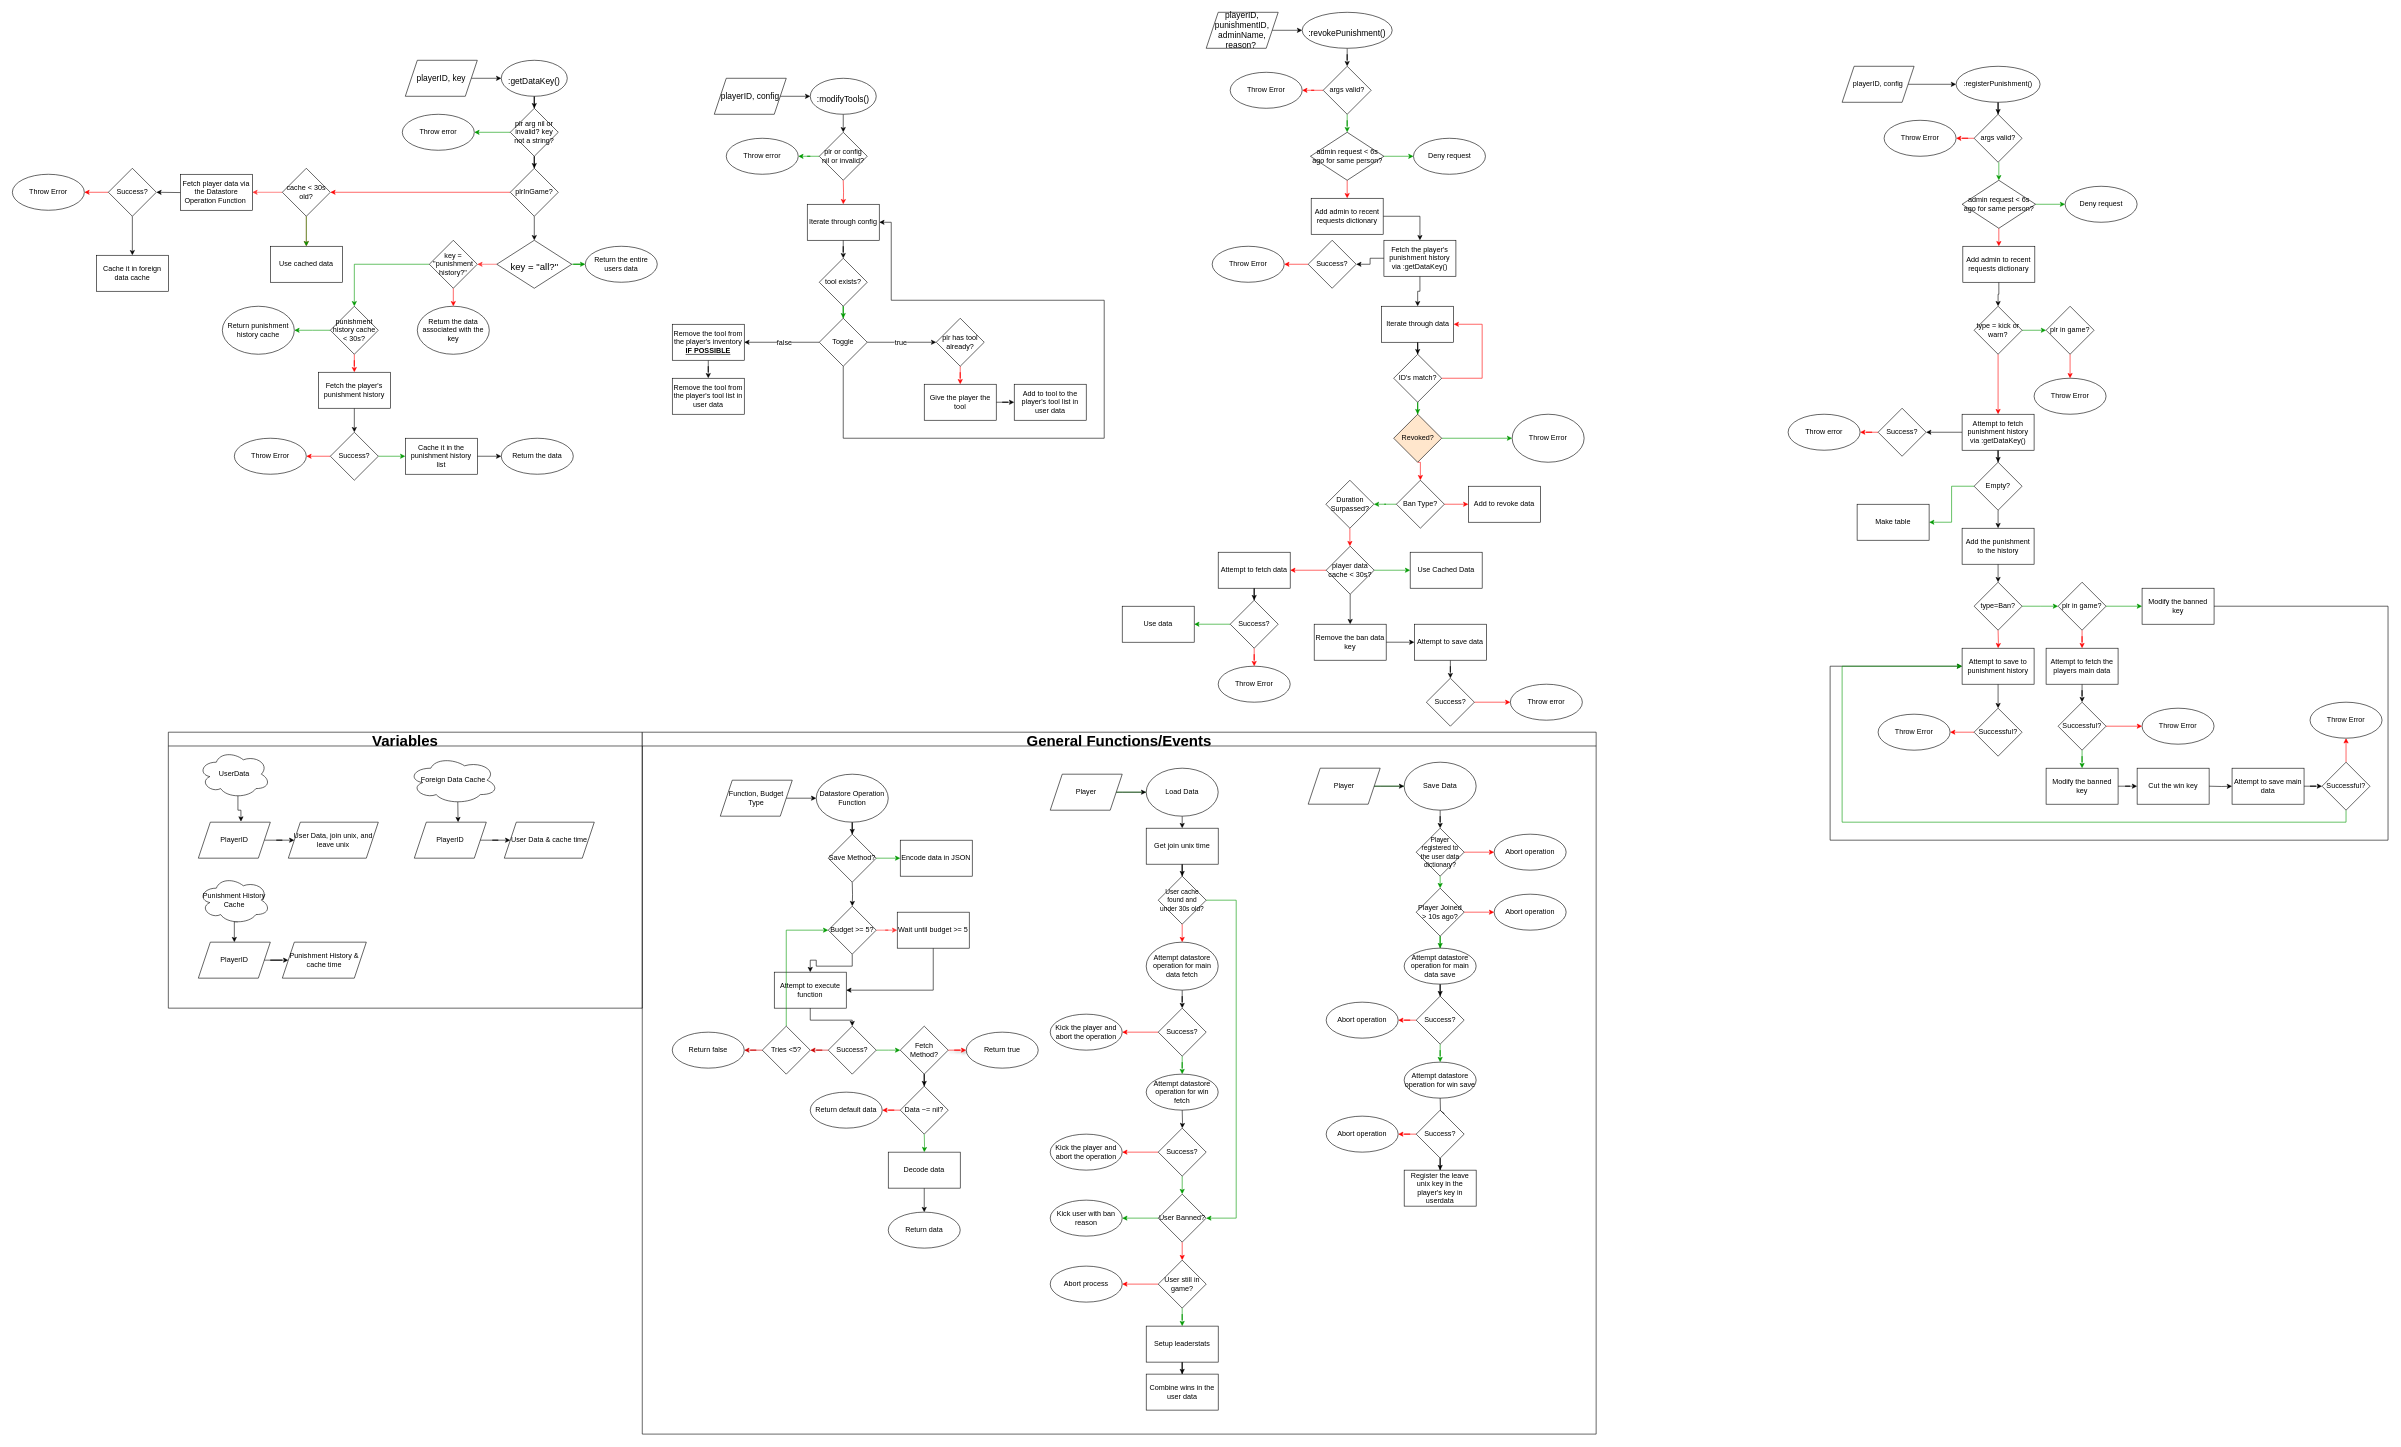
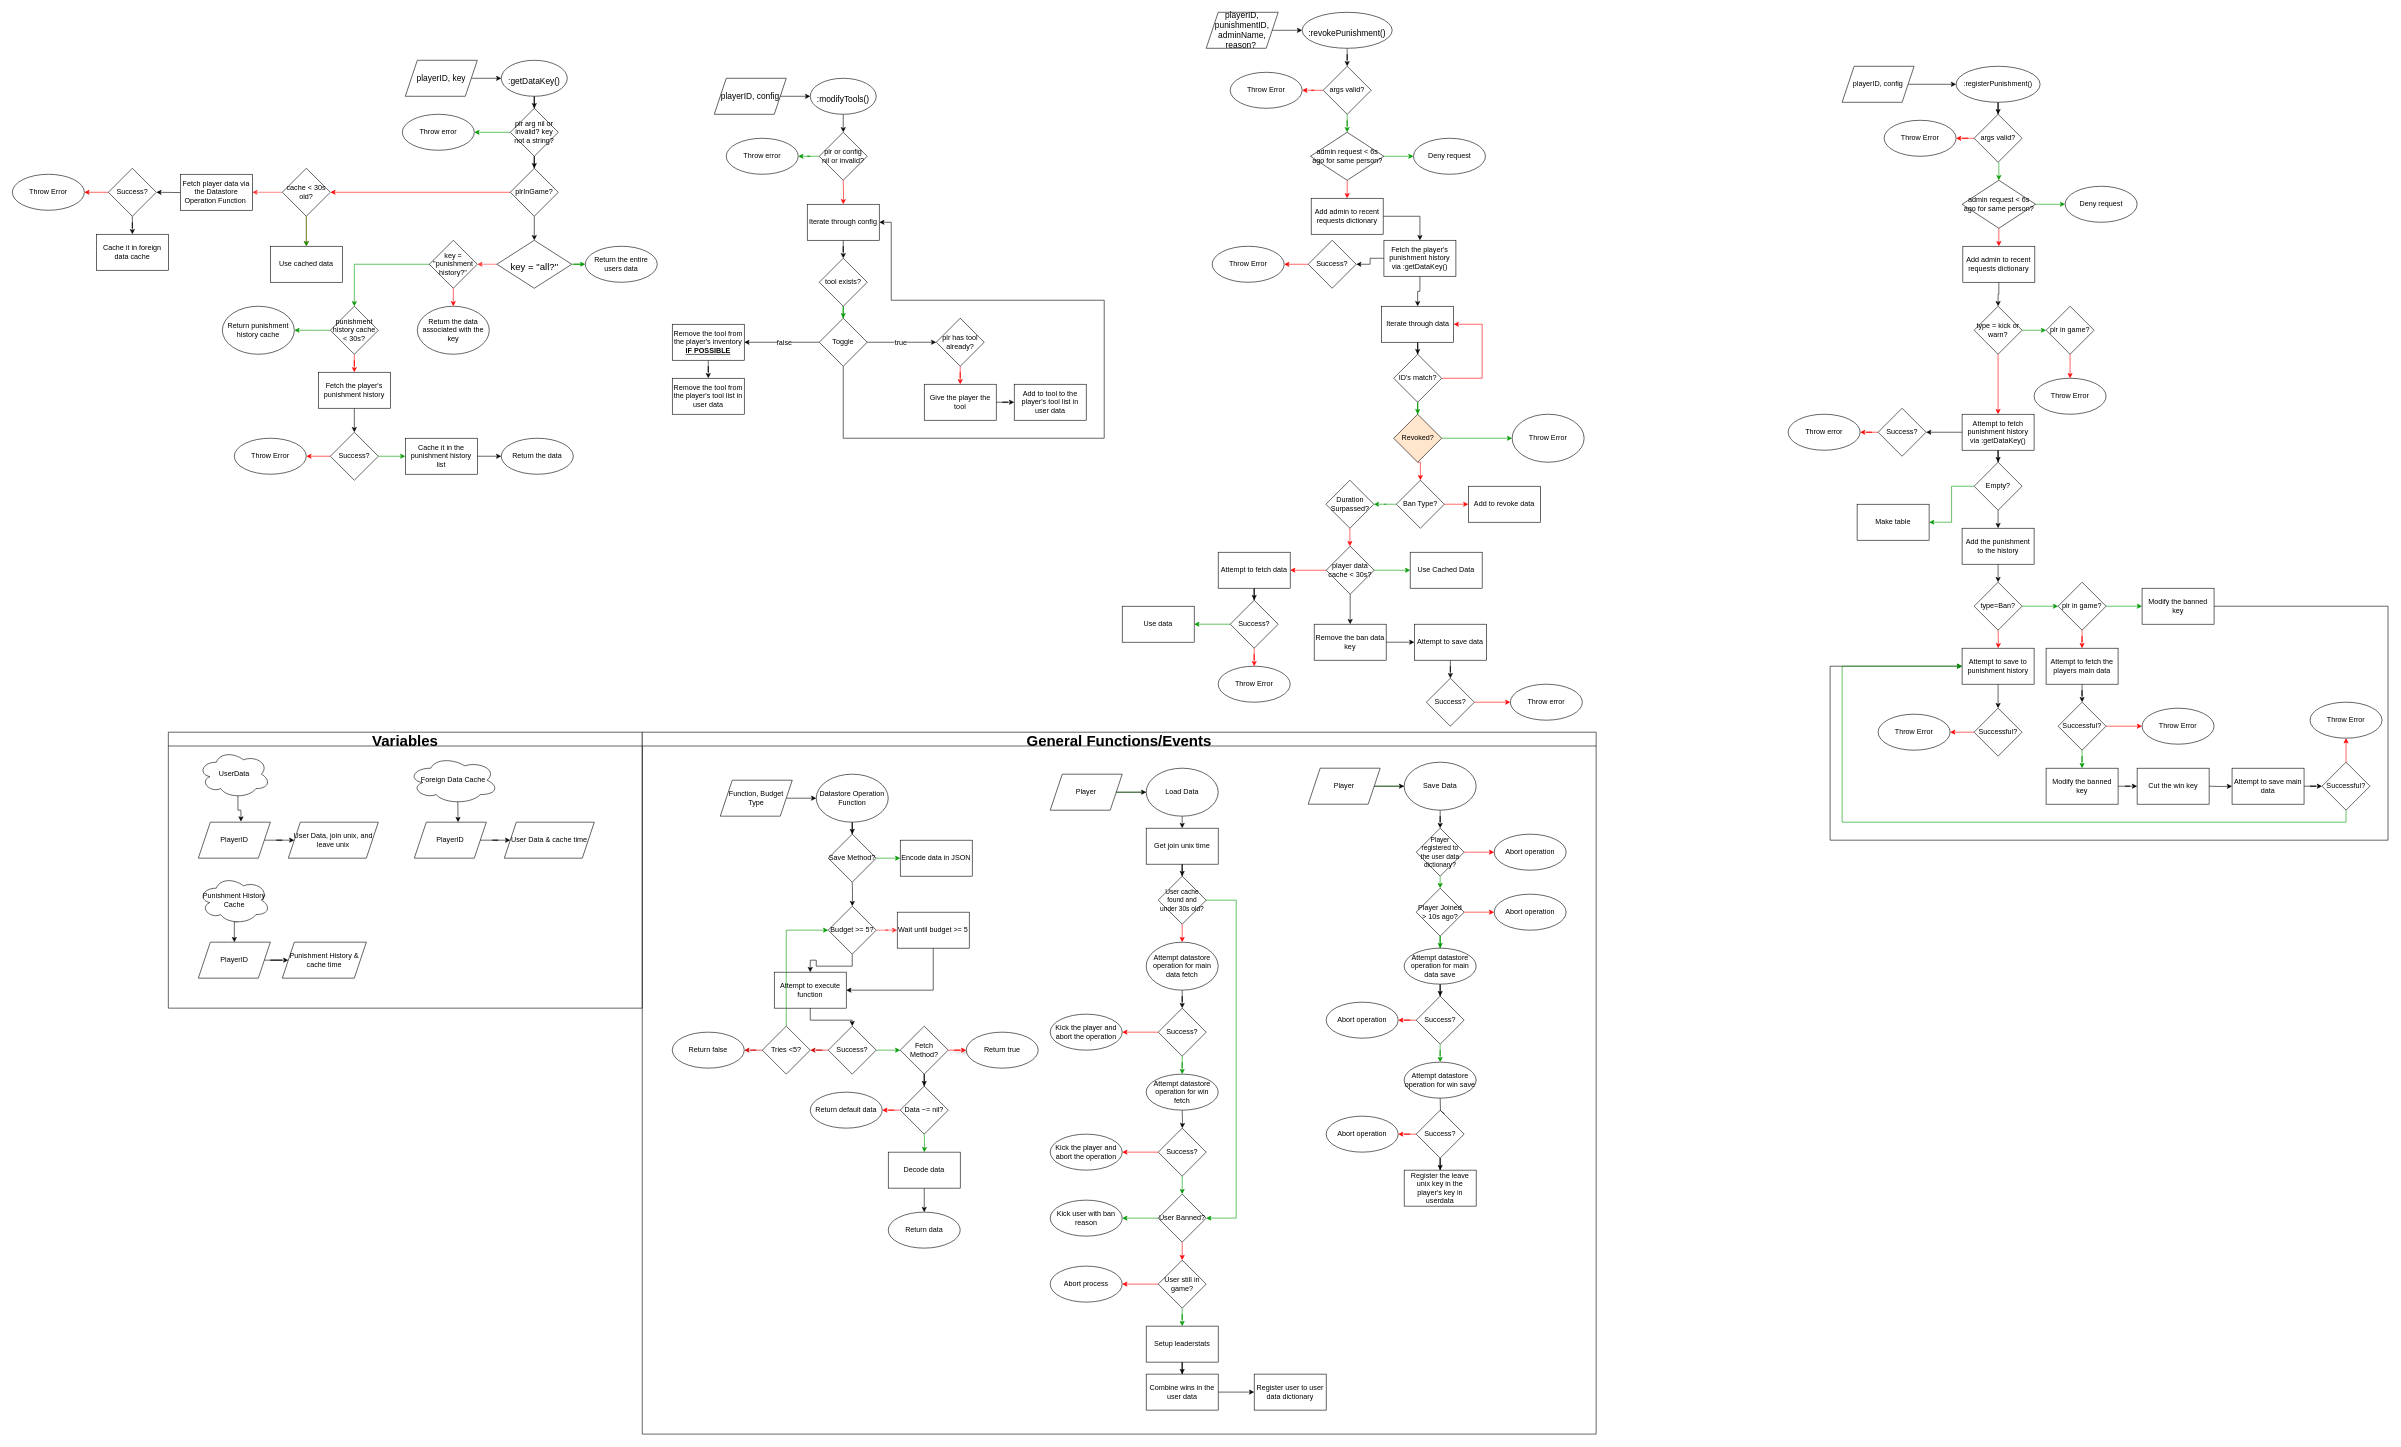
- <mxCell id="163" value="Cache it in foreign data cache" style="whiteSpace=wrap;html=1;" vertex="1" parent="1"><mxGeometry x="160" y="425" width="120" height="60" as="geometry" /></mxCell>
+ <mxCell id="163" value="Cache it in foreign data cache" style="whiteSpace=wrap;html=1;" vertex="1" parent="1"><mxGeometry x="160" y="390" width="120" height="60" as="geometry" /></mxCell>
+ <mxCell id="82" style="edgeStyle=orthogonalEdgeStyle;rounded=0;orthogonalLoop=1;jettySize=auto;html=1;exitX=1;exitY=0.5;exitDx=0;exitDy=0;entryX=0;entryY=0.5;entryDx=0;entryDy=0;fontSize=12;" edge="1" parent="80" source="83" target="81"><mxGeometry relative="1" as="geometry" /></mxCell>
+ <mxCell id="81" value="Register user to user data dictionary" style="whiteSpace=wrap;html=1;" parent="80" vertex="1"><mxGeometry x="1020" y="1070" width="120" height="60" as="geometry" /></mxCell>
